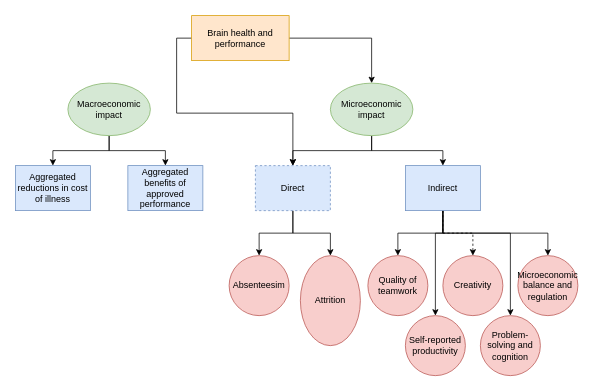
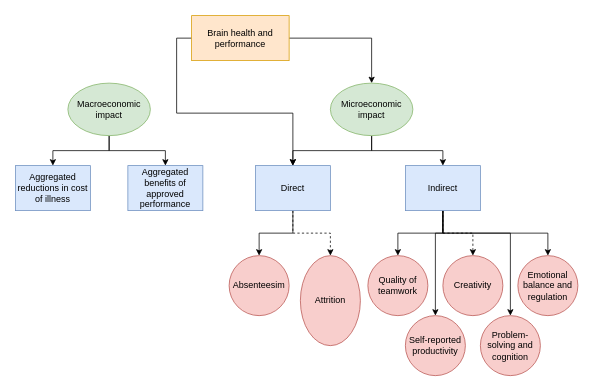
- <mxCell id="13" value="Direct" style="rounded=0;whiteSpace=wrap;html=1;fillColor=#dae8fc;strokeColor=#6c8ebf;dashed=1;" vertex="1" parent="1"><mxGeometry x="340" y="220" width="100" height="60" as="geometry" /></mxCell>
+ <mxCell id="13" value="Direct" style="rounded=0;whiteSpace=wrap;html=1;fillColor=#dae8fc;strokeColor=#6c8ebf;" vertex="1" parent="1"><mxGeometry x="340" y="220" width="100" height="60" as="geometry" /></mxCell>
- <mxCell id="12" style="edgeStyle=orthogonalEdgeStyle;rounded=0;orthogonalLoop=1;jettySize=auto;html=1;exitX=0.5;exitY=1;exitDx=0;exitDy=0;entryX=0.5;entryY=0;entryDx=0;entryDy=0;" edge="1" parent="1" source="13" target="21"><mxGeometry relative="1" as="geometry" /></mxCell>
+ <mxCell id="12" style="edgeStyle=orthogonalEdgeStyle;rounded=0;orthogonalLoop=1;jettySize=auto;html=1;exitX=0.5;exitY=1;exitDx=0;exitDy=0;entryX=0.5;entryY=0;entryDx=0;entryDy=0;dashed=1;" edge="1" parent="1" source="13" target="21"><mxGeometry relative="1" as="geometry" /></mxCell>
- <mxCell id="24" value="Microeconomic balance and regulation" style="ellipse;whiteSpace=wrap;html=1;aspect=fixed;fillColor=#f8cecc;strokeColor=#b85450;" vertex="1" parent="1"><mxGeometry x="690" y="340" width="80" height="80" as="geometry" /></mxCell>
+ <mxCell id="24" value="Emotional balance and regulation" style="ellipse;whiteSpace=wrap;html=1;aspect=fixed;fillColor=#f8cecc;strokeColor=#b85450;" vertex="1" parent="1"><mxGeometry x="690" y="340" width="80" height="80" as="geometry" /></mxCell>
